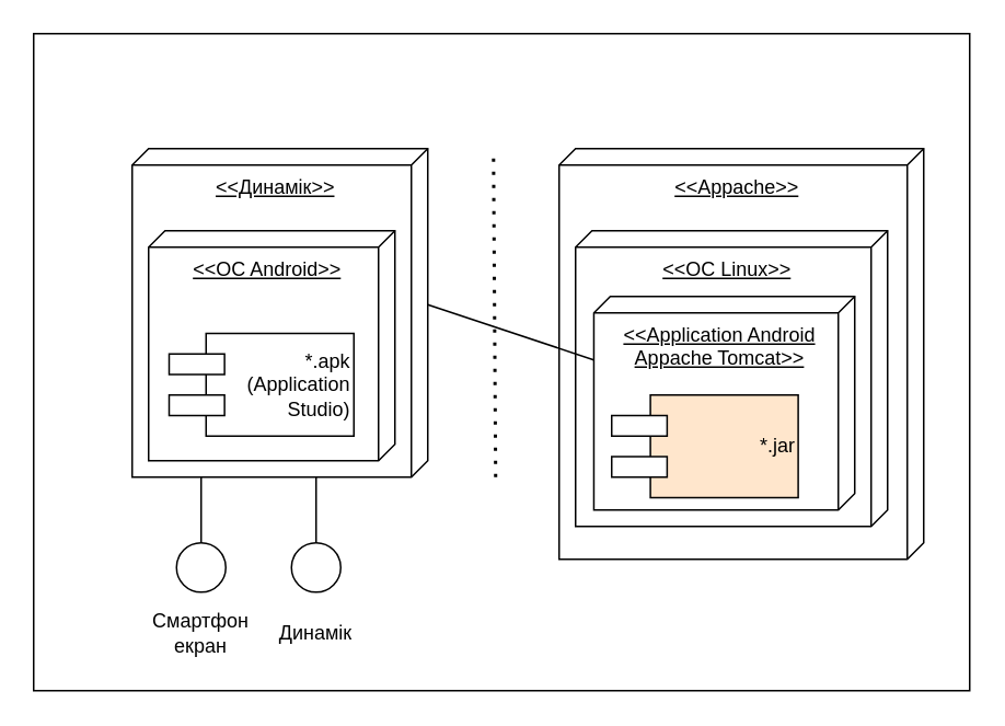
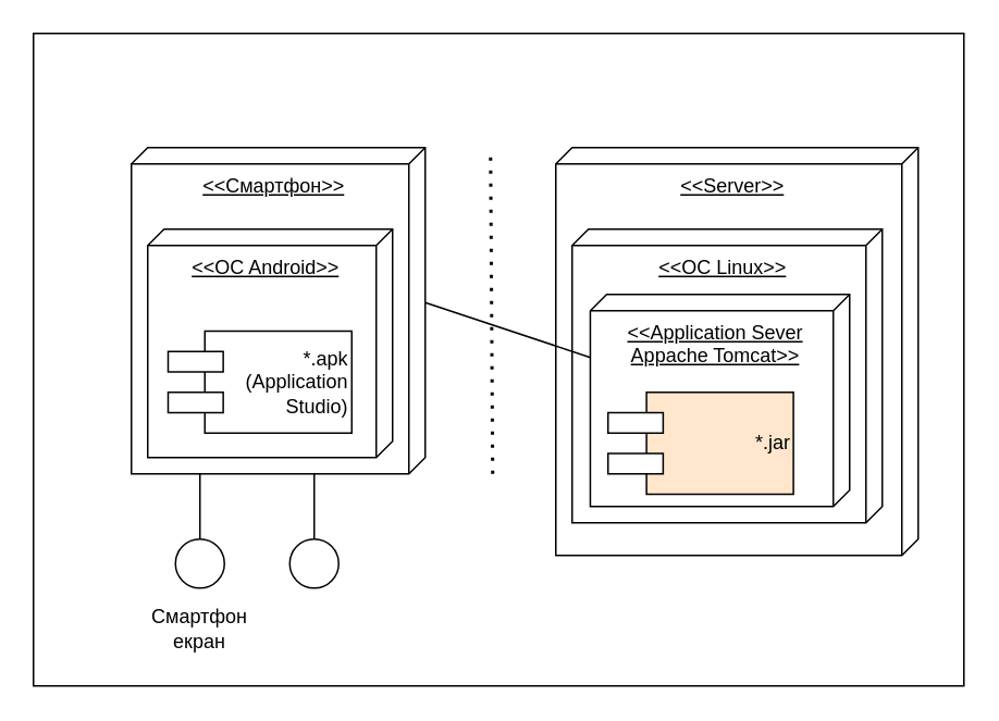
- <mxCell id="3" value="&lt;u&gt;&amp;lt;&amp;lt;Динамік&amp;gt;&amp;gt;&lt;/u&gt;" style="verticalAlign=top;align=center;shape=cube;size=10;direction=south;fontStyle=0;html=1;boundedLbl=1;spacingLeft=5;whiteSpace=wrap;" vertex="1" parent="1"><mxGeometry x="80" y="90" width="180" height="200" as="geometry" /></mxCell>
+ <mxCell id="3" value="&lt;u&gt;&amp;lt;&amp;lt;Смартфон&amp;gt;&amp;gt;&lt;/u&gt;" style="verticalAlign=top;align=center;shape=cube;size=10;direction=south;fontStyle=0;html=1;boundedLbl=1;spacingLeft=5;whiteSpace=wrap;" vertex="1" parent="1"><mxGeometry x="80" y="90" width="180" height="200" as="geometry" /></mxCell>
- <mxCell id="9" value="&lt;u&gt;&amp;lt;&amp;lt;Appache&amp;gt;&amp;gt;&lt;/u&gt;" style="verticalAlign=top;align=center;shape=cube;size=10;direction=south;fontStyle=0;html=1;boundedLbl=1;spacingLeft=5;whiteSpace=wrap;" vertex="1" parent="1"><mxGeometry x="340" y="90" width="222" height="250" as="geometry" /></mxCell>
+ <mxCell id="9" value="&lt;u&gt;&amp;lt;&amp;lt;Server&amp;gt;&amp;gt;&lt;/u&gt;" style="verticalAlign=top;align=center;shape=cube;size=10;direction=south;fontStyle=0;html=1;boundedLbl=1;spacingLeft=5;whiteSpace=wrap;" vertex="1" parent="1"><mxGeometry x="340" y="90" width="222" height="250" as="geometry" /></mxCell>
- <mxCell id="11" value="&lt;u&gt;&amp;lt;&amp;lt;Application Android Appache Tomcat&amp;gt;&amp;gt;&lt;/u&gt;" style="verticalAlign=top;align=center;shape=cube;size=10;direction=south;html=1;boundedLbl=1;spacingLeft=5;whiteSpace=wrap;" vertex="1" parent="9"><mxGeometry x="21.14" y="90" width="158.86" height="130" as="geometry" /></mxCell>
+ <mxCell id="11" value="&lt;u&gt;&amp;lt;&amp;lt;Application Sever Appache Tomcat&amp;gt;&amp;gt;&lt;/u&gt;" style="verticalAlign=top;align=center;shape=cube;size=10;direction=south;html=1;boundedLbl=1;spacingLeft=5;whiteSpace=wrap;" vertex="1" parent="9"><mxGeometry x="21.14" y="90" width="158.86" height="130" as="geometry" /></mxCell>
- <mxCell id="18" value="Динамік" style="text;html=1;strokeColor=none;fillColor=none;align=center;verticalAlign=middle;whiteSpace=wrap;rounded=0;" vertex="1" parent="1"><mxGeometry x="162" y="370" width="60" height="30" as="geometry" /></mxCell>
